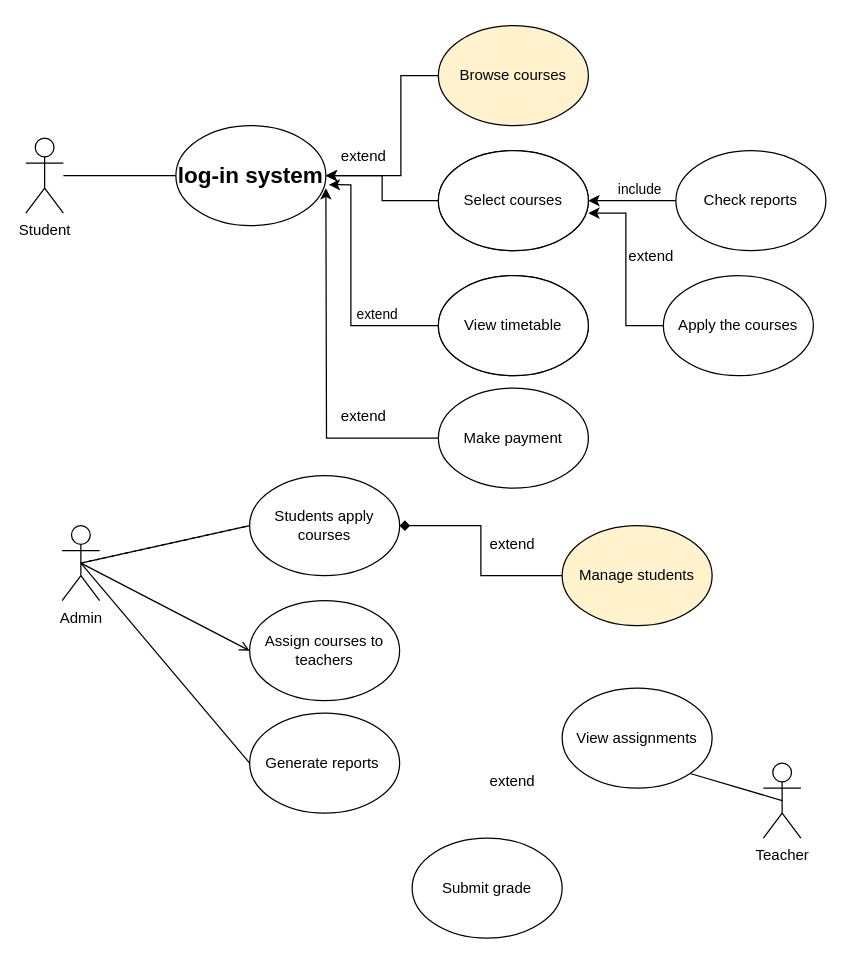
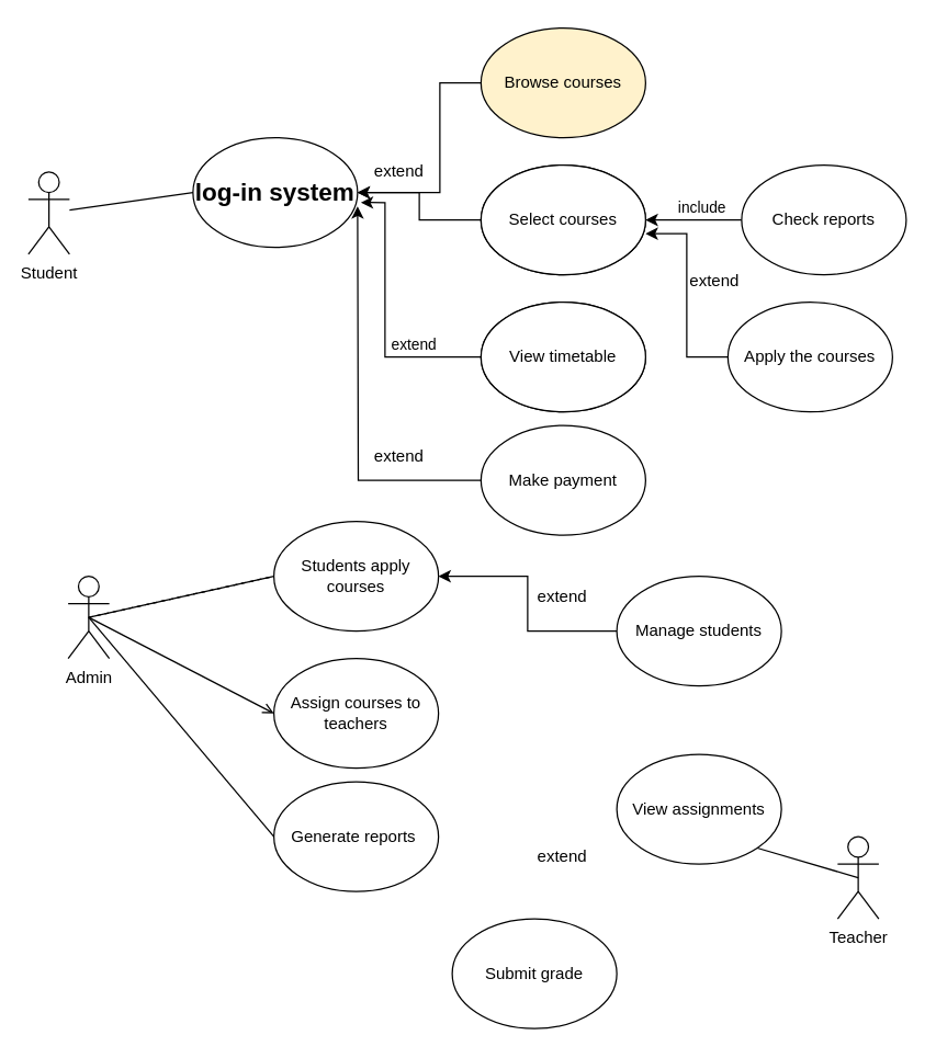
- <mxCell id="2" value="Student" style="shape=umlActor;verticalLabelPosition=bottom;verticalAlign=top;html=1;outlineConnect=0;" vertex="1" parent="1"><mxGeometry x="20" y="110" width="30" height="60" as="geometry" /></mxCell>
+ <mxCell id="2" value="Student" style="shape=umlActor;verticalLabelPosition=bottom;verticalAlign=top;html=1;outlineConnect=0;" vertex="1" parent="1"><mxGeometry x="20" y="125" width="30" height="60" as="geometry" /></mxCell>
- <mxCell id="31" style="edgeStyle=orthogonalEdgeStyle;rounded=0;orthogonalLoop=1;jettySize=auto;html=1;entryX=1;entryY=0.5;entryDx=0;entryDy=0;endArrow=diamond;" edge="1" parent="1" source="32" target="26"><mxGeometry relative="1" as="geometry" /></mxCell>
+ <mxCell id="31" style="edgeStyle=orthogonalEdgeStyle;rounded=0;orthogonalLoop=1;jettySize=auto;html=1;entryX=1;entryY=0.5;entryDx=0;entryDy=0;" edge="1" parent="1" source="32" target="26"><mxGeometry relative="1" as="geometry" /></mxCell>
- <mxCell id="32" value="Manage students" style="ellipse;whiteSpace=wrap;html=1;fillColor=#fff2cc;" vertex="1" parent="1"><mxGeometry x="449" y="420" width="120" height="80" as="geometry" /></mxCell>
+ <mxCell id="32" value="Manage students" style="ellipse;whiteSpace=wrap;html=1;" vertex="1" parent="1"><mxGeometry x="449" y="420" width="120" height="80" as="geometry" /></mxCell>
